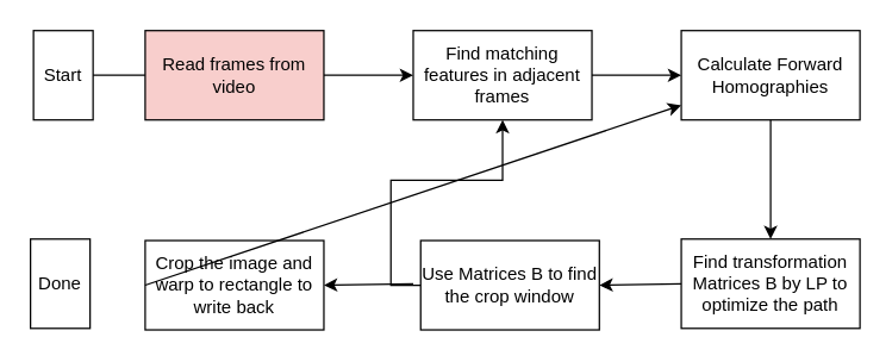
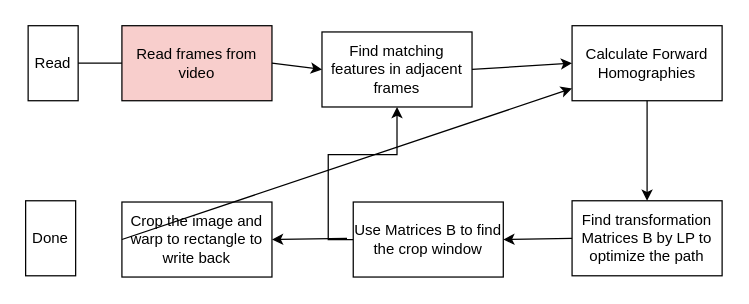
- <mxCell id="14" value="Start" style="rounded=0;whiteSpace=wrap;html=1;" vertex="1" parent="1"><mxGeometry x="22" y="20" width="40" height="60" as="geometry" /></mxCell>
+ <mxCell id="14" value="Read" style="rounded=0;whiteSpace=wrap;html=1;" vertex="1" parent="1"><mxGeometry x="22" y="20" width="40" height="60" as="geometry" /></mxCell>
- <mxCell id="3" value="Find matching features in adjacent frames" style="rounded=0;whiteSpace=wrap;html=1;" vertex="1" parent="1"><mxGeometry x="277" y="20" width="120" height="60" as="geometry" /></mxCell>
+ <mxCell id="3" value="Find matching features in adjacent frames" style="rounded=0;whiteSpace=wrap;html=1;" vertex="1" parent="1"><mxGeometry x="257" y="25" width="120" height="60" as="geometry" /></mxCell>
